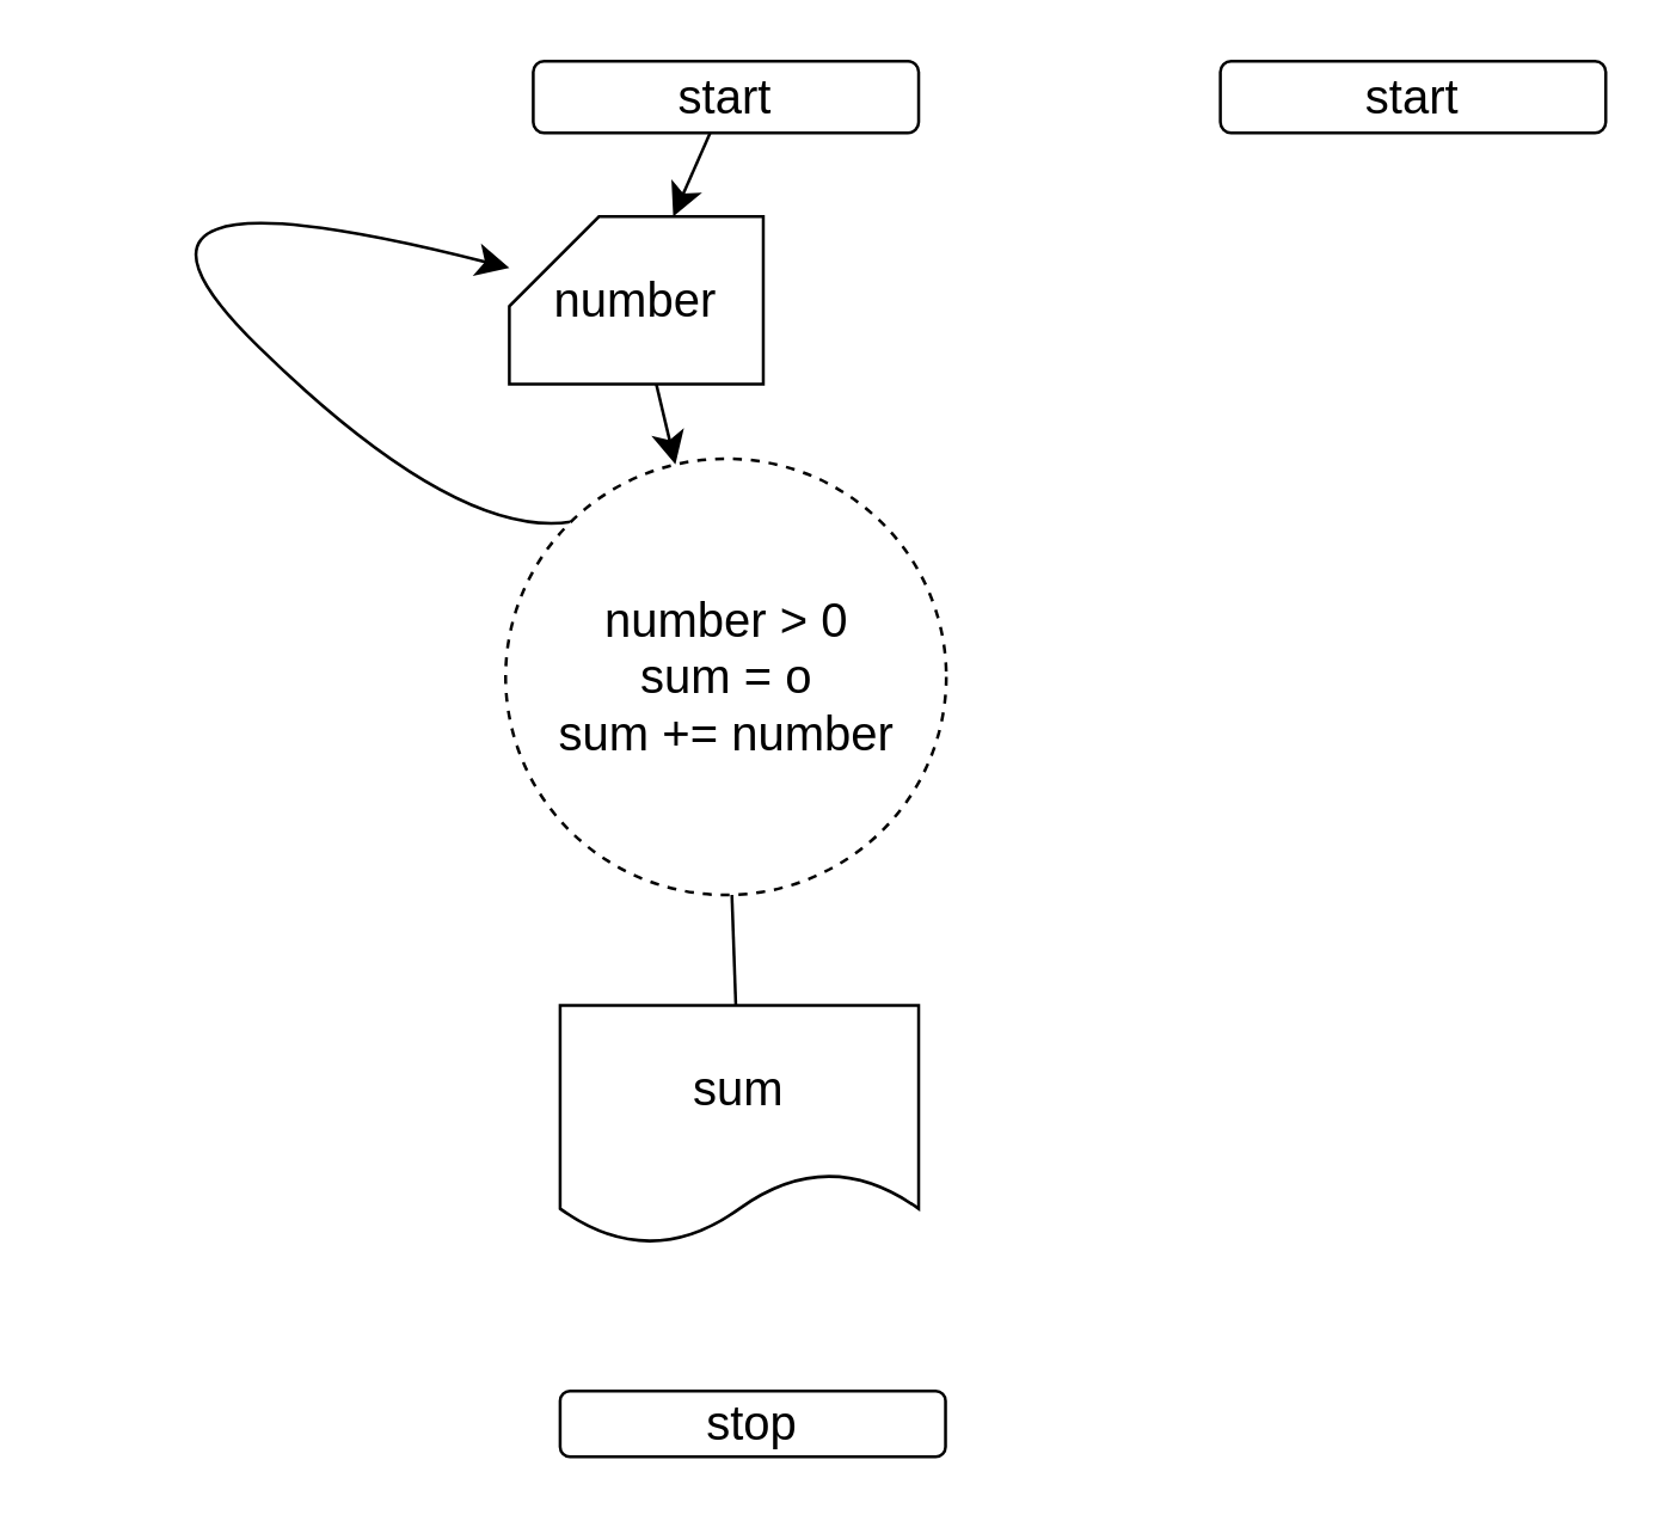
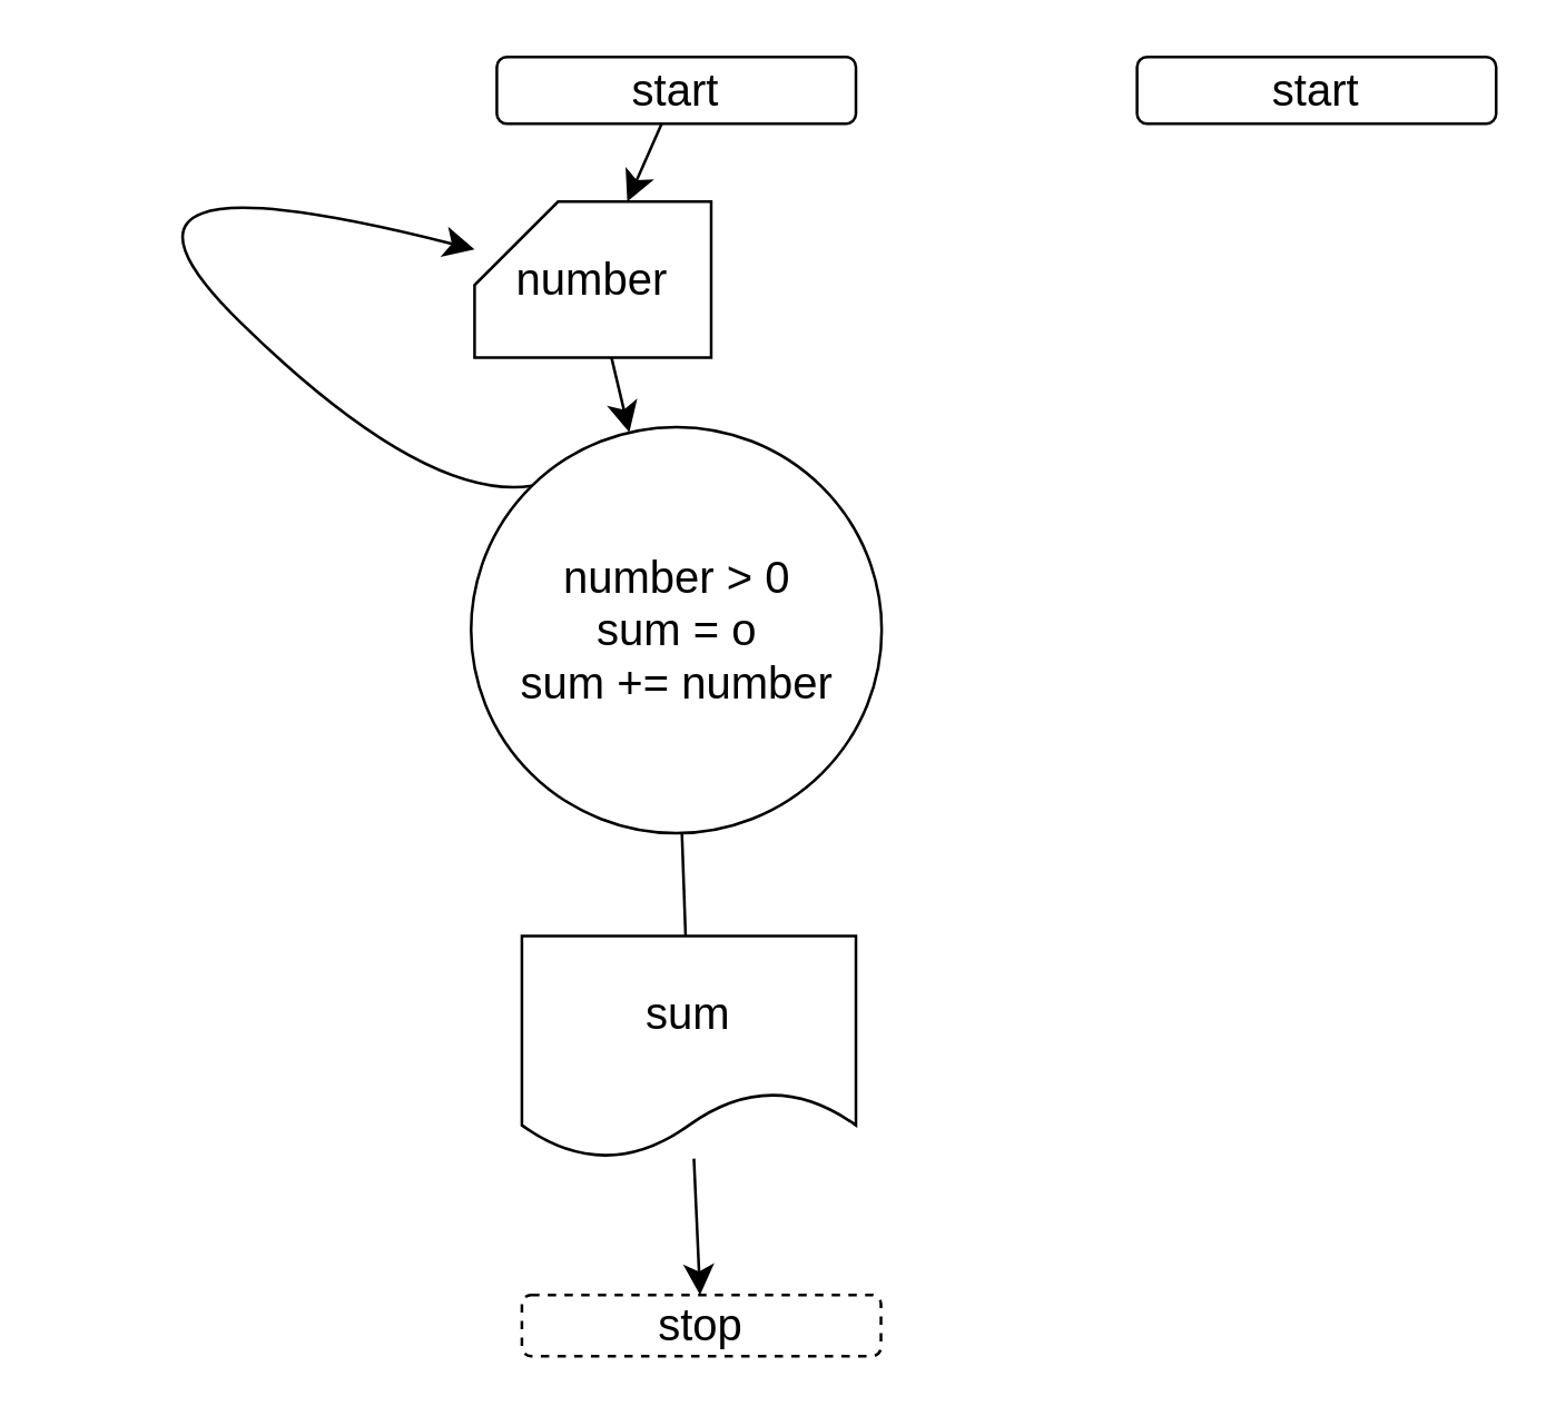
- <mxCell id="8" value="number &amp;gt; 0&lt;br&gt;sum = o&lt;br&gt;sum += number" style="ellipse;whiteSpace=wrap;html=1;fontSize=16;dashed=1;" vertex="1" parent="1"><mxGeometry x="168.75" y="153" width="147.5" height="146" as="geometry" /></mxCell>
+ <mxCell id="8" value="number &amp;gt; 0&lt;br&gt;sum = o&lt;br&gt;sum += number" style="ellipse;whiteSpace=wrap;html=1;fontSize=16;" vertex="1" parent="1"><mxGeometry x="168.75" y="153" width="147.5" height="146" as="geometry" /></mxCell>
+ <mxCell id="9" value="" style="edgeStyle=none;curved=1;rounded=0;orthogonalLoop=1;jettySize=auto;html=1;fontSize=12;startSize=8;endSize=8;" edge="1" parent="1" source="10" target="11"><mxGeometry relative="1" as="geometry" /></mxCell>
- <mxCell id="11" value="stop" style="rounded=1;whiteSpace=wrap;html=1;fontSize=16;" vertex="1" parent="1"><mxGeometry x="187" y="465" width="129" height="22" as="geometry" /></mxCell>
+ <mxCell id="11" value="stop" style="rounded=1;whiteSpace=wrap;html=1;fontSize=16;dashed=1;" vertex="1" parent="1"><mxGeometry x="187" y="465" width="129" height="22" as="geometry" /></mxCell>
